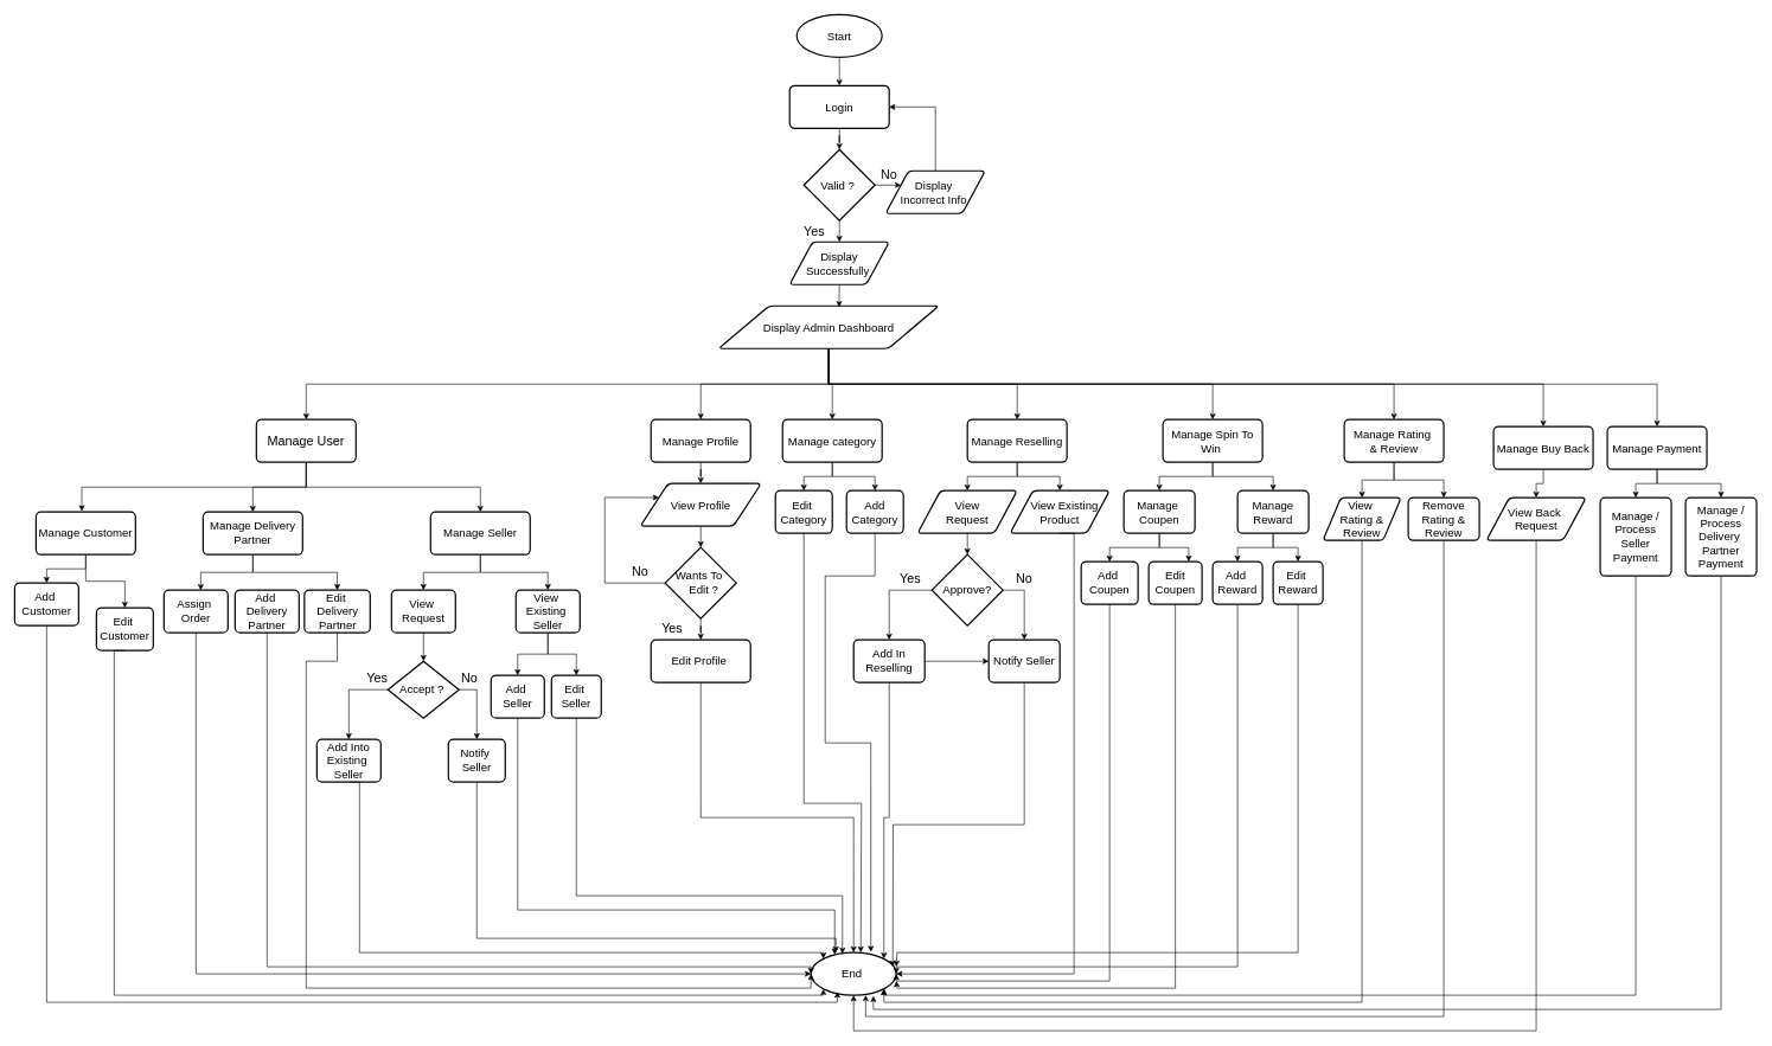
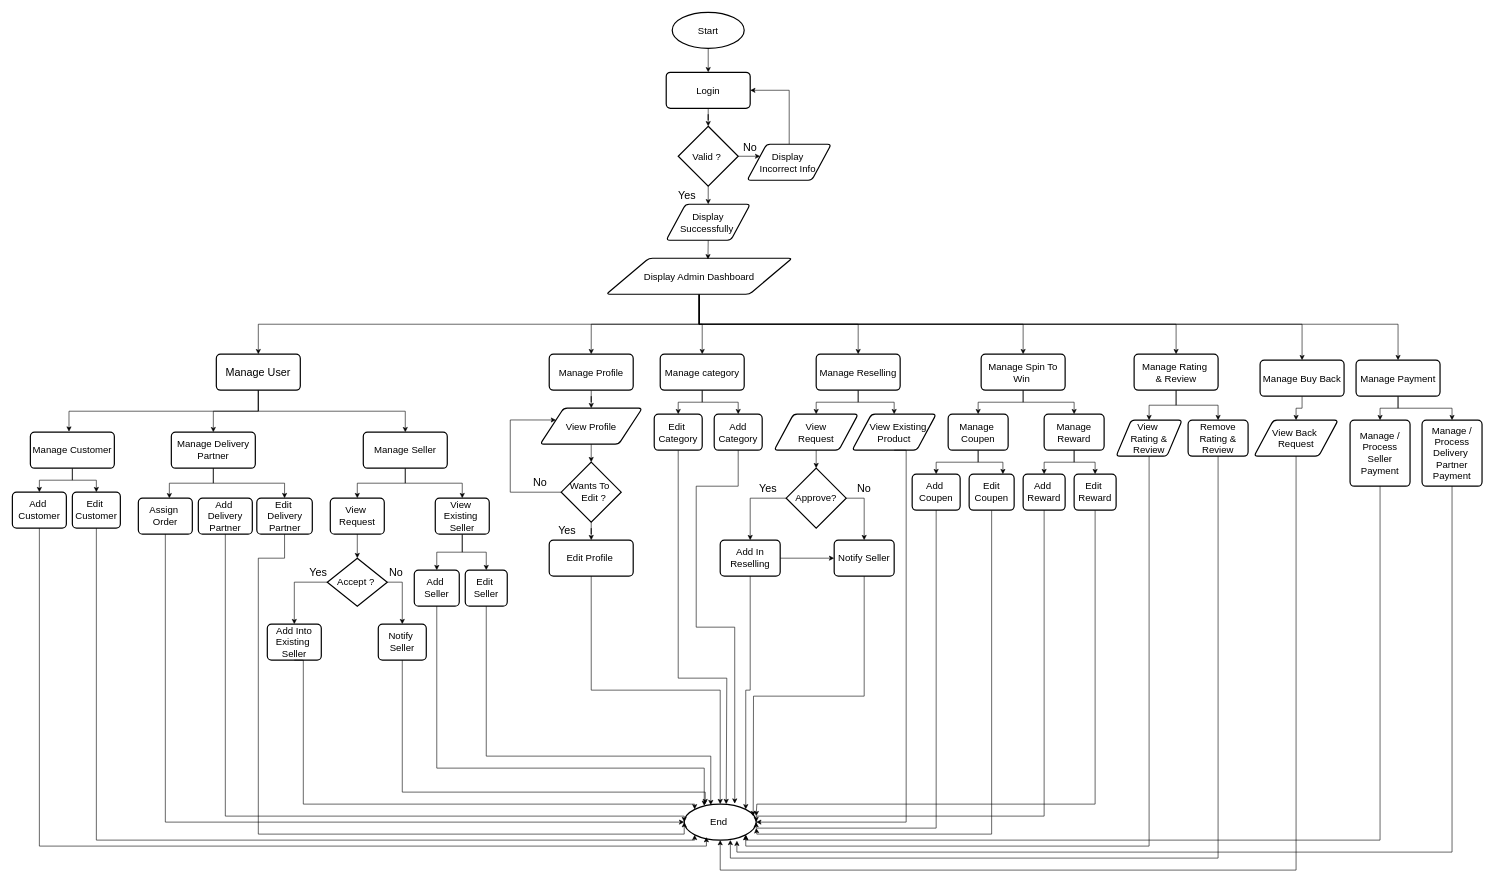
- <mxCell id="36" value="&lt;font size=&quot;3&quot;&gt;Edit&amp;nbsp;&lt;/font&gt;&lt;div&gt;&lt;font size=&quot;3&quot;&gt;Customer&lt;/font&gt;&lt;/div&gt;" style="rounded=1;whiteSpace=wrap;html=1;absoluteArcSize=1;arcSize=14;strokeWidth=2;" parent="1" vertex="1"><mxGeometry x="135" y="855" width="80" height="60" as="geometry" /></mxCell>
+ <mxCell id="36" value="&lt;font size=&quot;3&quot;&gt;Edit&amp;nbsp;&lt;/font&gt;&lt;div&gt;&lt;font size=&quot;3&quot;&gt;Customer&lt;/font&gt;&lt;/div&gt;" style="rounded=1;whiteSpace=wrap;html=1;absoluteArcSize=1;arcSize=14;strokeWidth=2;" parent="1" vertex="1"><mxGeometry x="120" y="820" width="80" height="60" as="geometry" /></mxCell>
